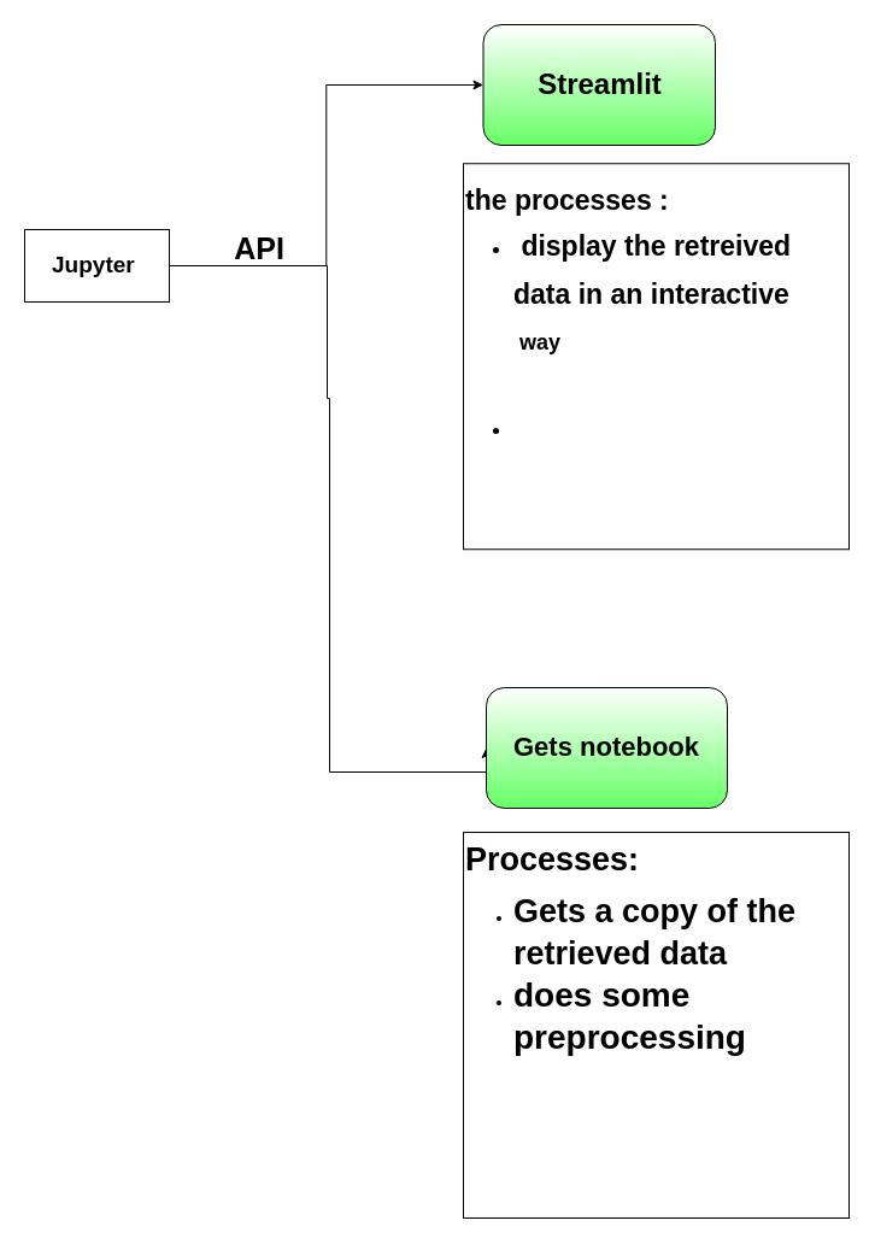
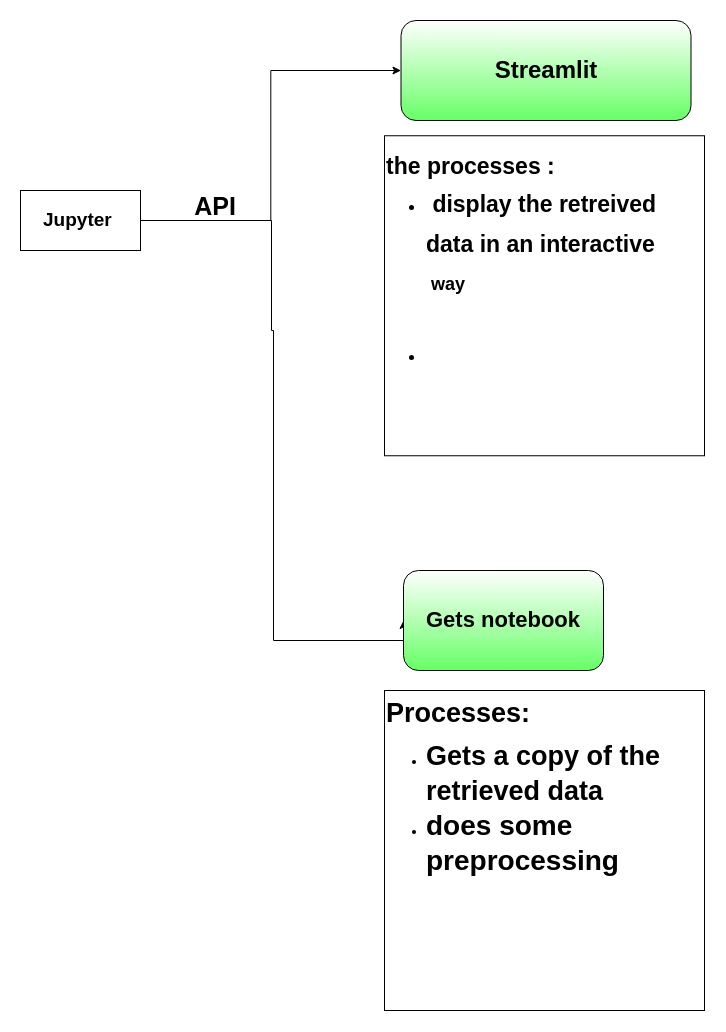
- <mxCell id="5" value="&lt;b&gt;&lt;font style=&quot;font-size: 24px;&quot;&gt;Streamlit&lt;/font&gt;&lt;/b&gt;" style="rounded=1;whiteSpace=wrap;html=1;gradientColor=#66FF66;" vertex="1" parent="1"><mxGeometry x="400.5" y="20" width="192.5" height="100" as="geometry" /></mxCell>
+ <mxCell id="5" value="&lt;b&gt;&lt;font style=&quot;font-size: 24px;&quot;&gt;Streamlit&lt;/font&gt;&lt;/b&gt;" style="rounded=1;whiteSpace=wrap;html=1;gradientColor=#66FF66;" vertex="1" parent="1"><mxGeometry x="400.5" y="20" width="290" height="100" as="geometry" /></mxCell>
